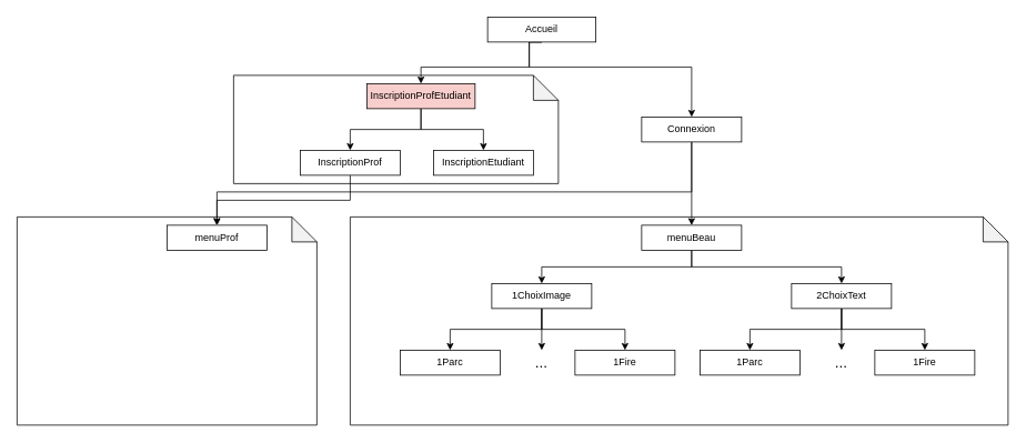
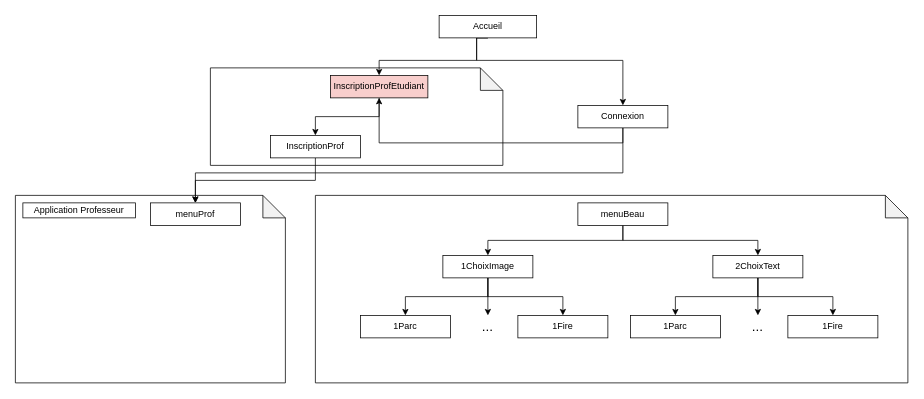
- <mxCell id="11" style="edgeStyle=orthogonalEdgeStyle;rounded=0;orthogonalLoop=1;jettySize=auto;html=1;exitX=0.5;exitY=1;exitDx=0;exitDy=0;" edge="1" parent="1" source="13" target="7"><mxGeometry relative="1" as="geometry" /></mxCell>
- <mxCell id="7" value="InscriptionEtudiant" style="rounded=0;whiteSpace=wrap;html=1;" vertex="1" parent="1"><mxGeometry x="520" y="180" width="120" height="30" as="geometry" /></mxCell>
- <mxCell id="8" style="edgeStyle=orthogonalEdgeStyle;rounded=0;orthogonalLoop=1;jettySize=auto;html=1;exitX=0.5;exitY=1;exitDx=0;exitDy=0;entryX=0.5;entryY=0;entryDx=0;entryDy=0;" edge="1" parent="1" source="10" target="16"><mxGeometry relative="1" as="geometry"><mxPoint x="830" y="260" as="targetPoint" /></mxGeometry></mxCell>
+ <mxCell id="8" style="edgeStyle=orthogonalEdgeStyle;rounded=0;orthogonalLoop=1;jettySize=auto;html=1;exitX=0.5;exitY=1;exitDx=0;exitDy=0;" edge="1" parent="1" source="10" target="13"><mxGeometry relative="1" as="geometry"><mxPoint x="830" y="260" as="targetPoint" /></mxGeometry></mxCell>
+ <mxCell id="35" value="Application Professeur" style="rounded=0;whiteSpace=wrap;html=1;fillColor=none;" vertex="1" parent="1"><mxGeometry x="30" y="270" width="150" height="20" as="geometry" /></mxCell>
